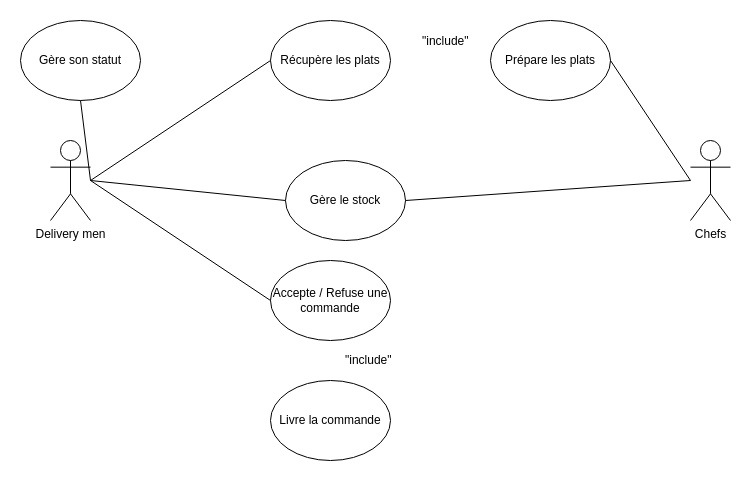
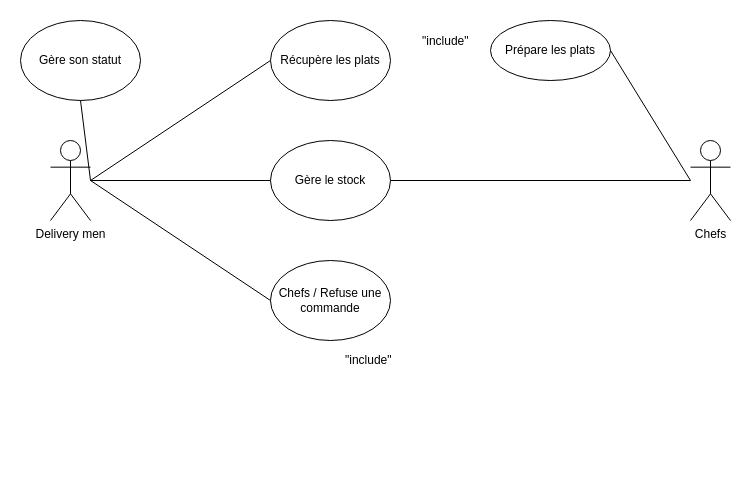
- <mxCell id="12" value="Prépare les plats" style="ellipse;whiteSpace=wrap;html=1;" parent="1" vertex="1"><mxGeometry x="490" y="20" width="120" height="80" as="geometry" /></mxCell>
+ <mxCell id="12" value="Prépare les plats" style="ellipse;whiteSpace=wrap;html=1;" parent="1" vertex="1"><mxGeometry x="490" y="20" width="120" height="60" as="geometry" /></mxCell>
- <mxCell id="15" value="Gère le stock" style="ellipse;whiteSpace=wrap;html=1;" parent="1" vertex="1"><mxGeometry x="285" y="160" width="120" height="80" as="geometry" /></mxCell>
+ <mxCell id="15" value="Gère le stock" style="ellipse;whiteSpace=wrap;html=1;" parent="1" vertex="1"><mxGeometry x="270" y="140" width="120" height="80" as="geometry" /></mxCell>
- <mxCell id="5" value="Accepte / Refuse une commande" style="ellipse;whiteSpace=wrap;html=1;" parent="1" vertex="1"><mxGeometry x="270" y="260" width="120" height="80" as="geometry" /></mxCell>
+ <mxCell id="5" value="Chefs / Refuse une commande" style="ellipse;whiteSpace=wrap;html=1;" parent="1" vertex="1"><mxGeometry x="270" y="260" width="120" height="80" as="geometry" /></mxCell>
- <mxCell id="9" value="Livre la commande" style="ellipse;whiteSpace=wrap;html=1;" parent="1" vertex="1"><mxGeometry x="270" y="380" width="120" height="80" as="geometry" /></mxCell>
